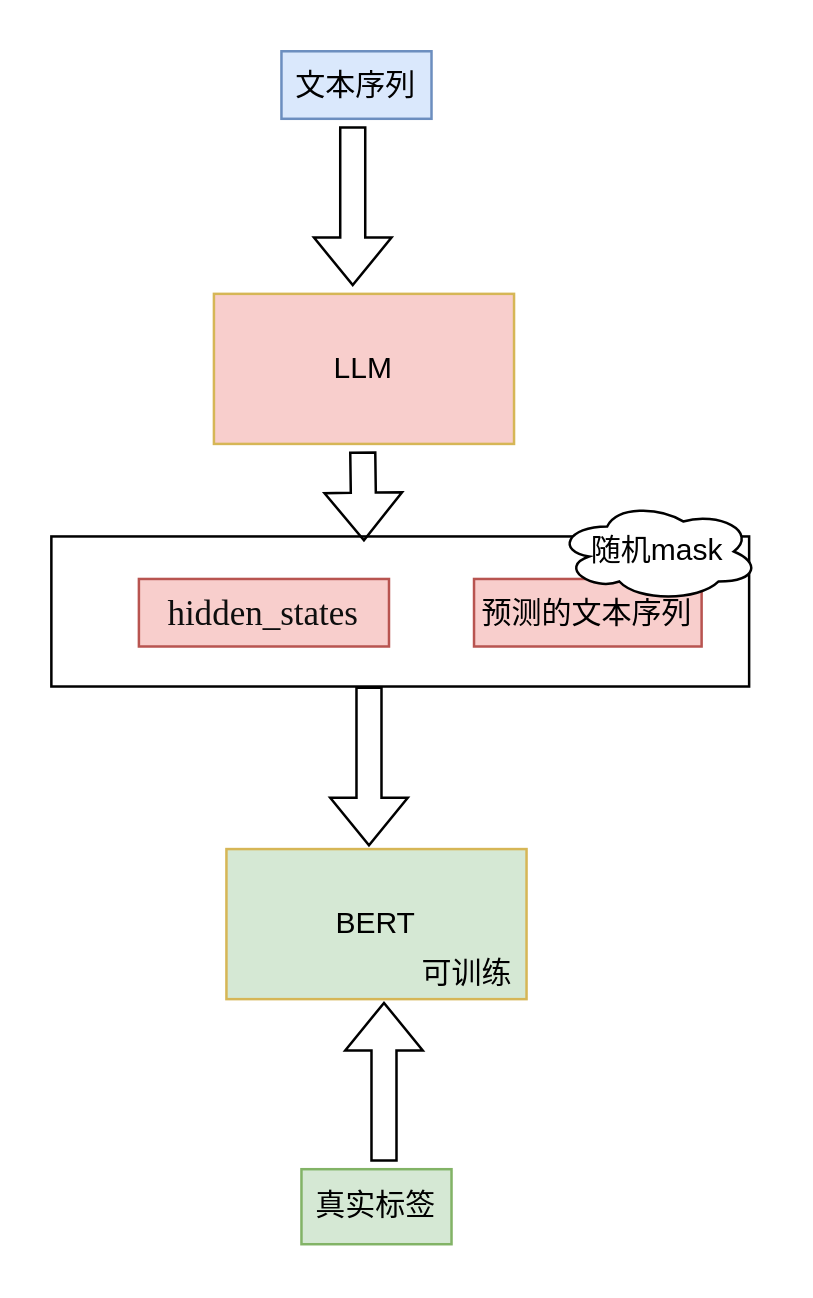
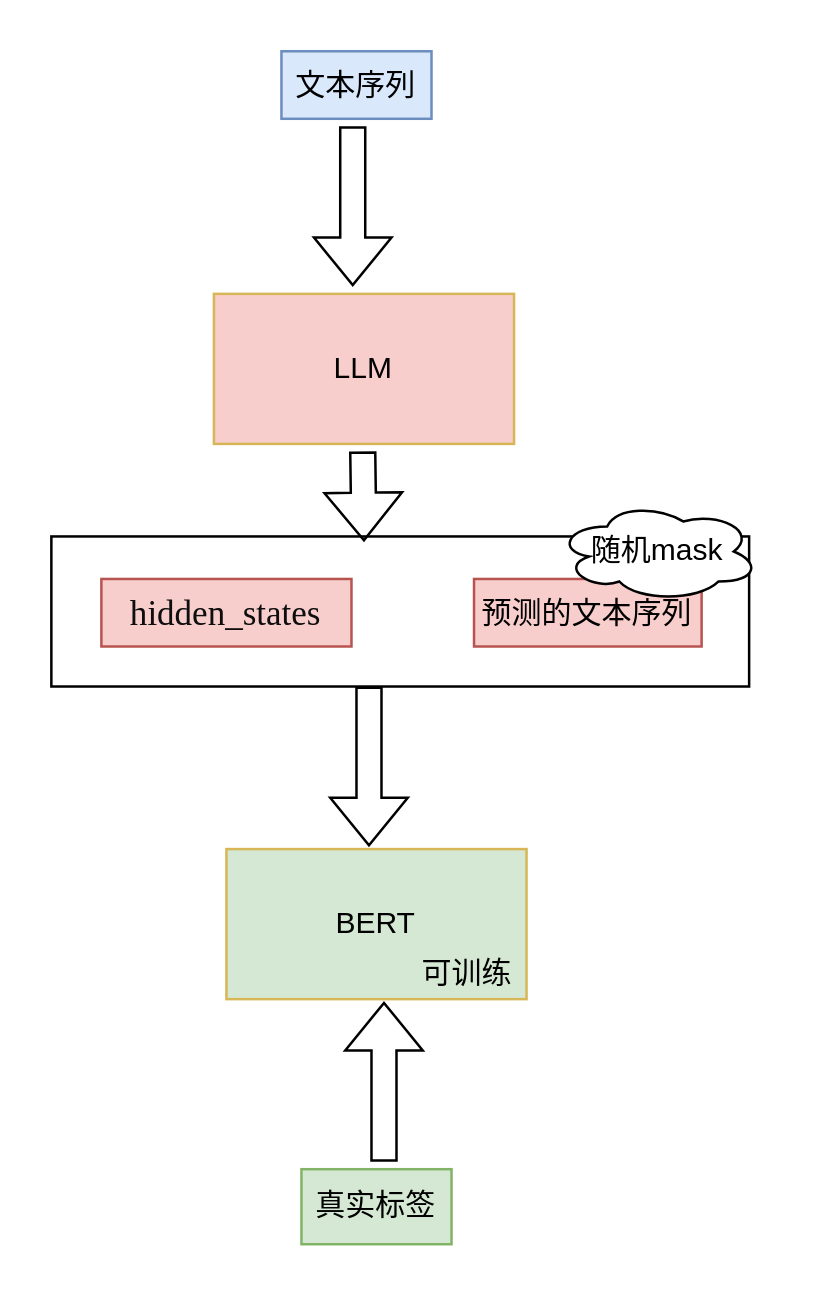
- <mxCell id="7" value="&lt;p style=&quot;margin: 0px 0px 0px 13px; text-indent: -13px; font-variant-numeric: normal; font-variant-east-asian: normal; font-variant-alternates: normal; font-size-adjust: none; font-kerning: auto; font-optical-sizing: auto; font-feature-settings: normal; font-variation-settings: normal; font-variant-position: normal; font-stretch: normal; font-size: 14px; line-height: normal; font-family: &amp;quot;.AppleSystemUIFontMonospaced&amp;quot;; color: rgb(14, 14, 14); text-align: start;&quot; class=&quot;p1&quot;&gt;hidden_states&lt;/p&gt;" style="text;html=1;align=center;verticalAlign=middle;whiteSpace=wrap;rounded=0;fillColor=#f8cecc;strokeColor=#b85450;" vertex="1" parent="1"><mxGeometry x="55" y="231" width="100" height="27" as="geometry" /></mxCell>
+ <mxCell id="7" value="&lt;p style=&quot;margin: 0px 0px 0px 13px; text-indent: -13px; font-variant-numeric: normal; font-variant-east-asian: normal; font-variant-alternates: normal; font-size-adjust: none; font-kerning: auto; font-optical-sizing: auto; font-feature-settings: normal; font-variation-settings: normal; font-variant-position: normal; font-stretch: normal; font-size: 14px; line-height: normal; font-family: &amp;quot;.AppleSystemUIFontMonospaced&amp;quot;; color: rgb(14, 14, 14); text-align: start;&quot; class=&quot;p1&quot;&gt;hidden_states&lt;/p&gt;" style="text;html=1;align=center;verticalAlign=middle;whiteSpace=wrap;rounded=0;fillColor=#f8cecc;strokeColor=#b85450;" vertex="1" parent="1"><mxGeometry x="40" y="231" width="100" height="27" as="geometry" /></mxCell>
